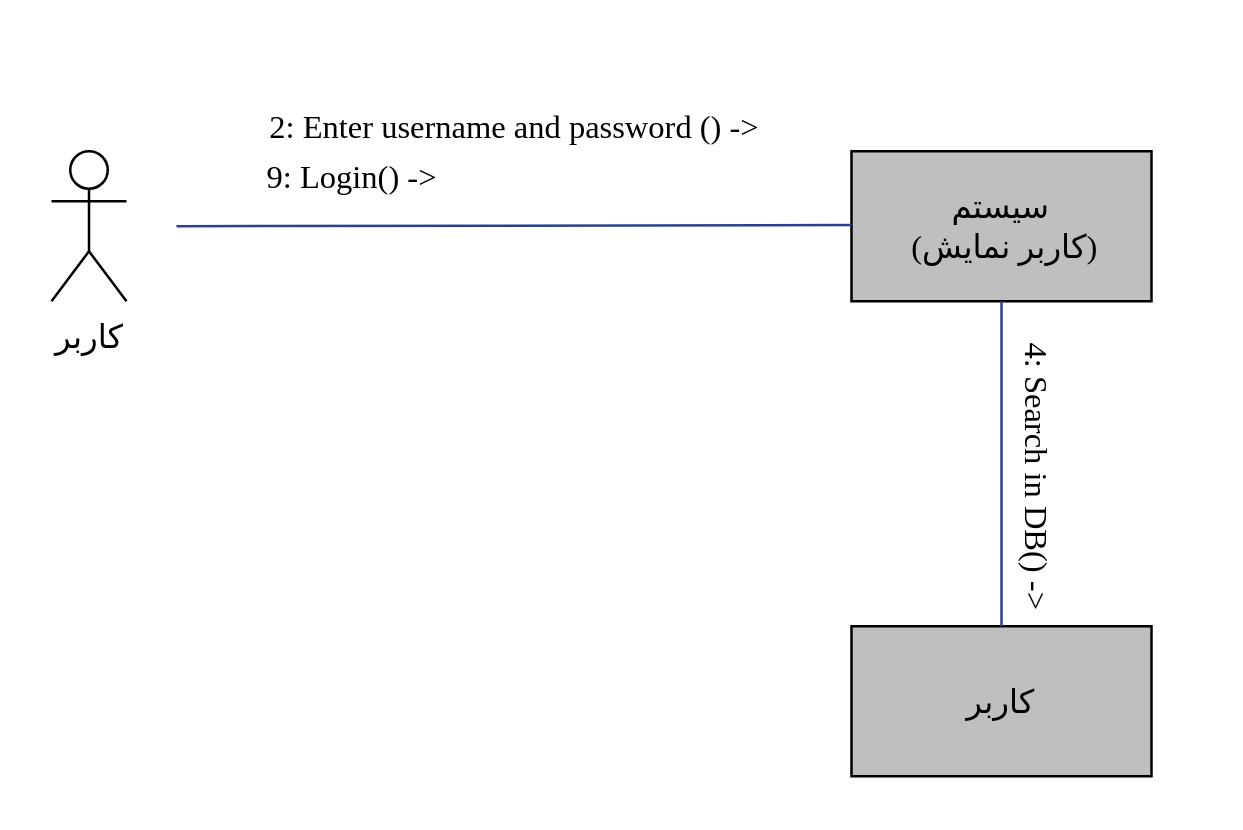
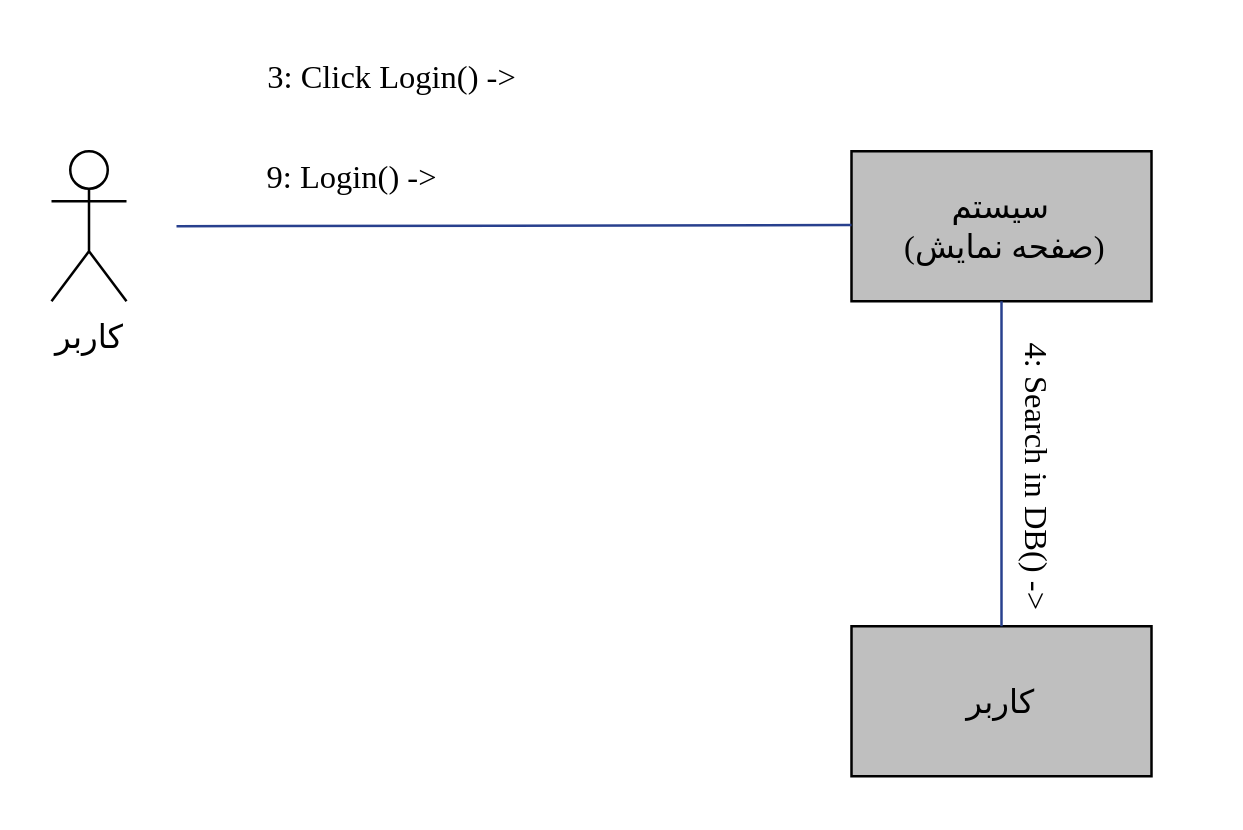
+ <mxCell id="9" value="&lt;font face=&quot;Times New Roman&quot; style=&quot;font-size: 13px&quot;&gt;3: Click Login() -&amp;gt;&lt;/font&gt;" style="text;html=1;align=center;verticalAlign=middle;resizable=0;points=[];autosize=1;" parent="1" vertex="1"><mxGeometry x="101" y="20" width="110" height="20" as="geometry" /></mxCell>
- <mxCell id="8" value="&lt;font face=&quot;Times New Roman&quot; style=&quot;font-size: 13px&quot;&gt;2: Enter username and password () -&amp;gt;&lt;/font&gt;" style="text;html=1;align=center;verticalAlign=middle;resizable=0;points=[];autosize=1;" parent="1" vertex="1"><mxGeometry x="100" y="40" width="210" height="20" as="geometry" /></mxCell>
- <mxCell id="3" value="&lt;font face=&quot;B Zar&quot; style=&quot;font-size: 13px&quot;&gt;سیستم&lt;br&gt;&amp;nbsp;(کاربر نمایش)&lt;/font&gt;" style="rounded=0;whiteSpace=wrap;html=1;fillColor=#BFBFBF;" parent="1" vertex="1"><mxGeometry x="340" y="60" width="120" height="60" as="geometry" /></mxCell>
+ <mxCell id="3" value="&lt;font face=&quot;B Zar&quot; style=&quot;font-size: 13px&quot;&gt;سیستم&lt;br&gt;&amp;nbsp;(صفحه نمایش)&lt;/font&gt;" style="rounded=0;whiteSpace=wrap;html=1;fillColor=#BFBFBF;" parent="1" vertex="1"><mxGeometry x="340" y="60" width="120" height="60" as="geometry" /></mxCell>
